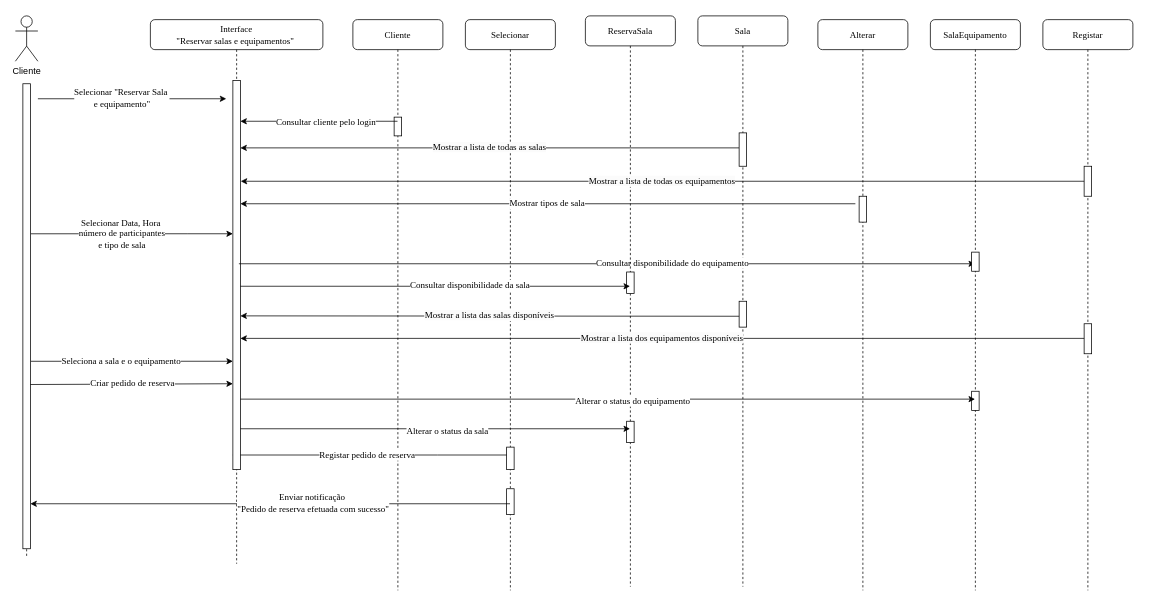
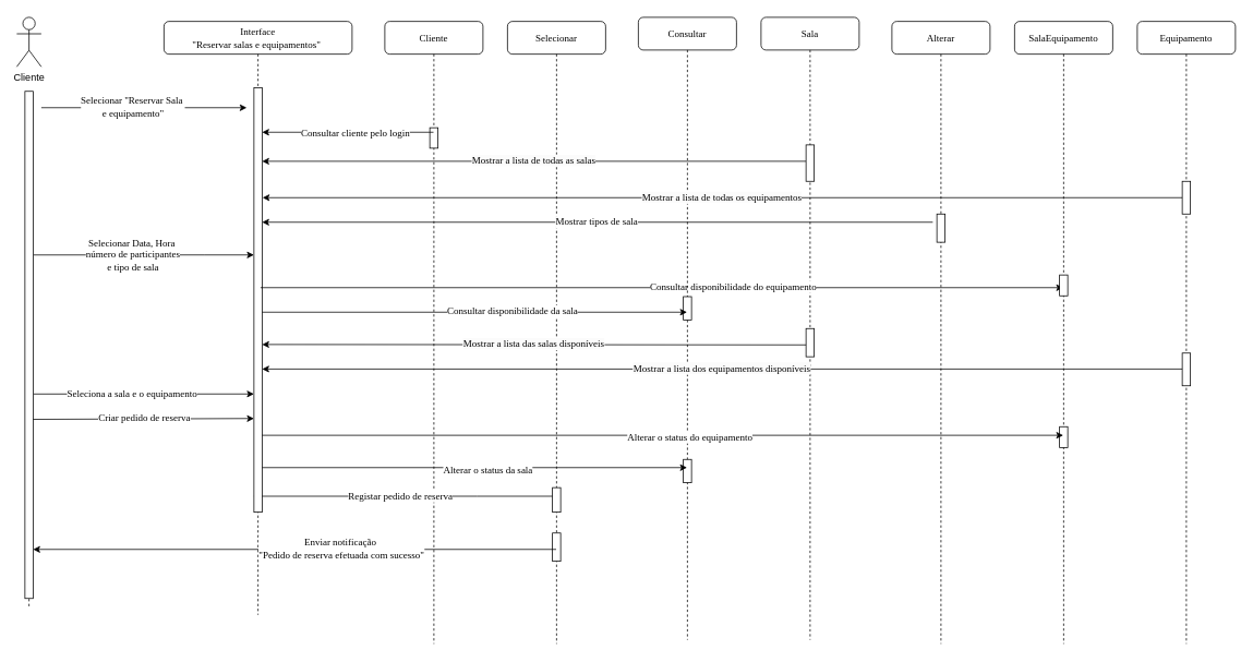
- <mxCell id="28" value="ReservaSala" style="shape=umlLifeline;perimeter=lifelinePerimeter;whiteSpace=wrap;html=1;container=1;collapsible=0;recursiveResize=0;outlineConnect=0;rounded=1;shadow=0;comic=0;labelBackgroundColor=none;strokeWidth=1;fontFamily=Verdana;fontSize=12;align=center;" parent="1" vertex="1"><mxGeometry x="780" y="20.5" width="120" height="761" as="geometry" /></mxCell>
+ <mxCell id="28" value="Consultar" style="shape=umlLifeline;perimeter=lifelinePerimeter;whiteSpace=wrap;html=1;container=1;collapsible=0;recursiveResize=0;outlineConnect=0;rounded=1;shadow=0;comic=0;labelBackgroundColor=none;strokeWidth=1;fontFamily=Verdana;fontSize=12;align=center;" parent="1" vertex="1"><mxGeometry x="780" y="20.5" width="120" height="761" as="geometry" /></mxCell>
- <mxCell id="47" value="Registar" style="shape=umlLifeline;perimeter=lifelinePerimeter;whiteSpace=wrap;html=1;container=1;collapsible=0;recursiveResize=0;outlineConnect=0;rounded=1;shadow=0;comic=0;labelBackgroundColor=none;strokeWidth=1;fontFamily=Verdana;fontSize=12;align=center;" parent="1" vertex="1"><mxGeometry x="1390" y="25.5" width="120" height="761" as="geometry" /></mxCell>
+ <mxCell id="47" value="Equipamento" style="shape=umlLifeline;perimeter=lifelinePerimeter;whiteSpace=wrap;html=1;container=1;collapsible=0;recursiveResize=0;outlineConnect=0;rounded=1;shadow=0;comic=0;labelBackgroundColor=none;strokeWidth=1;fontFamily=Verdana;fontSize=12;align=center;" parent="1" vertex="1"><mxGeometry x="1390" y="25.5" width="120" height="761" as="geometry" /></mxCell>
